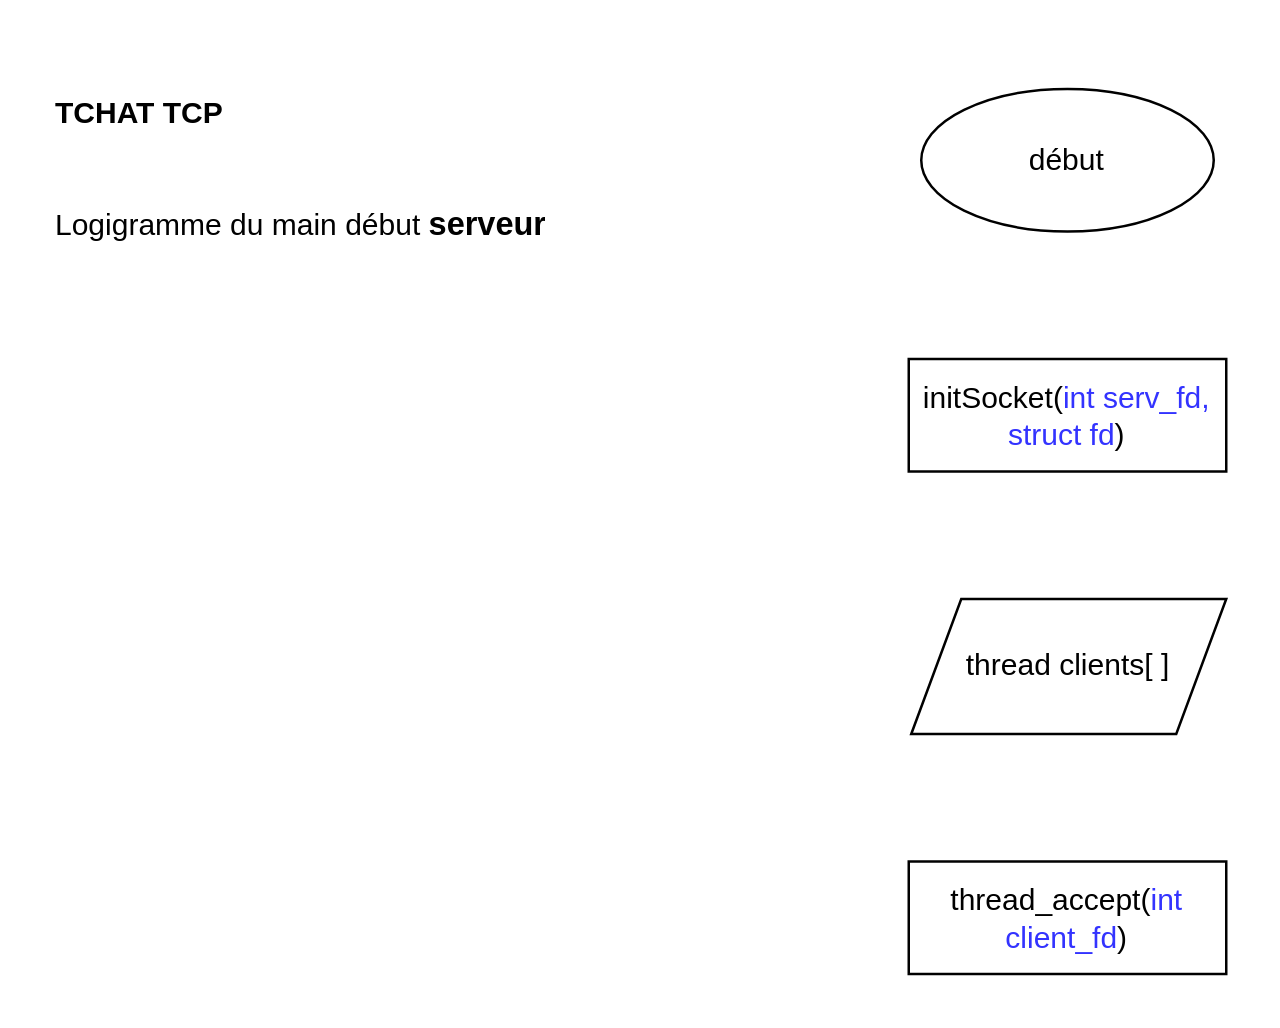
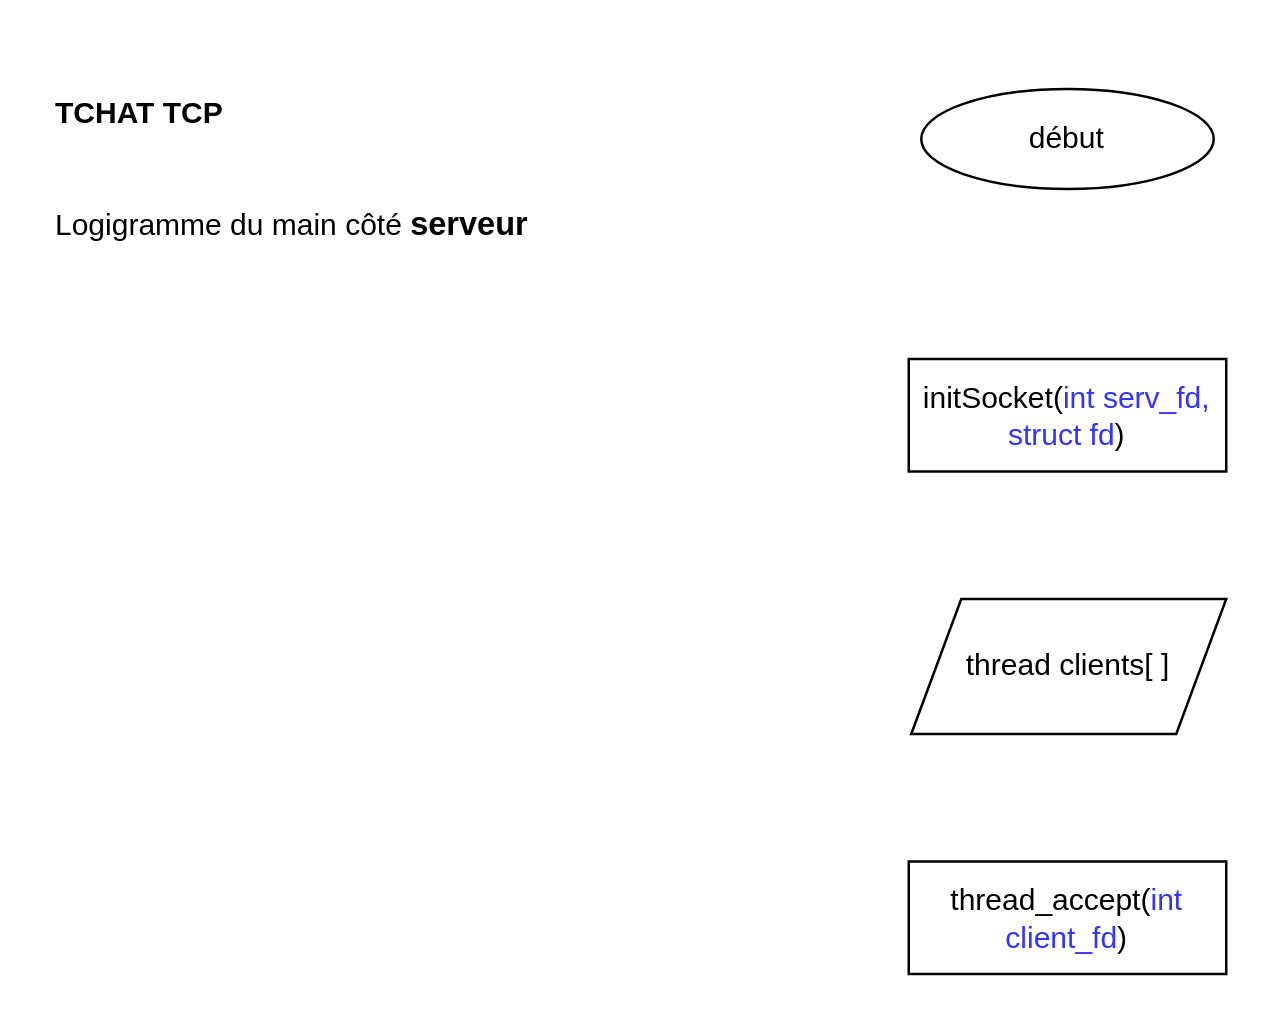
- <mxCell id="3" value="&lt;h1 style=&quot;margin-top: 0px;&quot;&gt;&lt;span style=&quot;background-color: transparent; color: light-dark(rgb(0, 0, 0), rgb(255, 255, 255));&quot;&gt;&lt;font style=&quot;font-size: 12px;&quot;&gt;TCHAT TCP&amp;nbsp;&lt;/font&gt;&lt;/span&gt;&lt;/h1&gt;&lt;h1 style=&quot;margin-top: 0px;&quot;&gt;&lt;span style=&quot;background-color: transparent; color: light-dark(rgb(0, 0, 0), rgb(255, 255, 255)); font-size: 12px; font-weight: normal;&quot;&gt;Logigramme du main début &lt;/span&gt;&lt;span style=&quot;background-color: transparent; color: light-dark(rgb(0, 0, 0), rgb(255, 255, 255));&quot;&gt;&lt;font style=&quot;font-size: 13px;&quot;&gt;serveur&lt;/font&gt;&lt;/span&gt;&lt;br&gt;&lt;/h1&gt;" style="text;html=1;whiteSpace=wrap;overflow=hidden;rounded=0;" vertex="1" parent="1"><mxGeometry x="20" y="20" width="212" height="78" as="geometry" /></mxCell>
+ <mxCell id="3" value="&lt;h1 style=&quot;margin-top: 0px;&quot;&gt;&lt;span style=&quot;background-color: transparent; color: light-dark(rgb(0, 0, 0), rgb(255, 255, 255));&quot;&gt;&lt;font style=&quot;font-size: 12px;&quot;&gt;TCHAT TCP&amp;nbsp;&lt;/font&gt;&lt;/span&gt;&lt;/h1&gt;&lt;h1 style=&quot;margin-top: 0px;&quot;&gt;&lt;span style=&quot;background-color: transparent; color: light-dark(rgb(0, 0, 0), rgb(255, 255, 255)); font-size: 12px; font-weight: normal;&quot;&gt;Logigramme du main côté &lt;/span&gt;&lt;span style=&quot;background-color: transparent; color: light-dark(rgb(0, 0, 0), rgb(255, 255, 255));&quot;&gt;&lt;font style=&quot;font-size: 13px;&quot;&gt;serveur&lt;/font&gt;&lt;/span&gt;&lt;br&gt;&lt;/h1&gt;" style="text;html=1;whiteSpace=wrap;overflow=hidden;rounded=0;" vertex="1" parent="1"><mxGeometry x="20" y="20" width="212" height="78" as="geometry" /></mxCell>
- <mxCell id="2" value="début" style="ellipse;whiteSpace=wrap;html=1;" vertex="1" parent="1"><mxGeometry x="368" y="35" width="117" height="57" as="geometry" /></mxCell>
+ <mxCell id="2" value="début" style="ellipse;whiteSpace=wrap;html=1;" vertex="1" parent="1"><mxGeometry x="368" y="35" width="117" height="40" as="geometry" /></mxCell>
